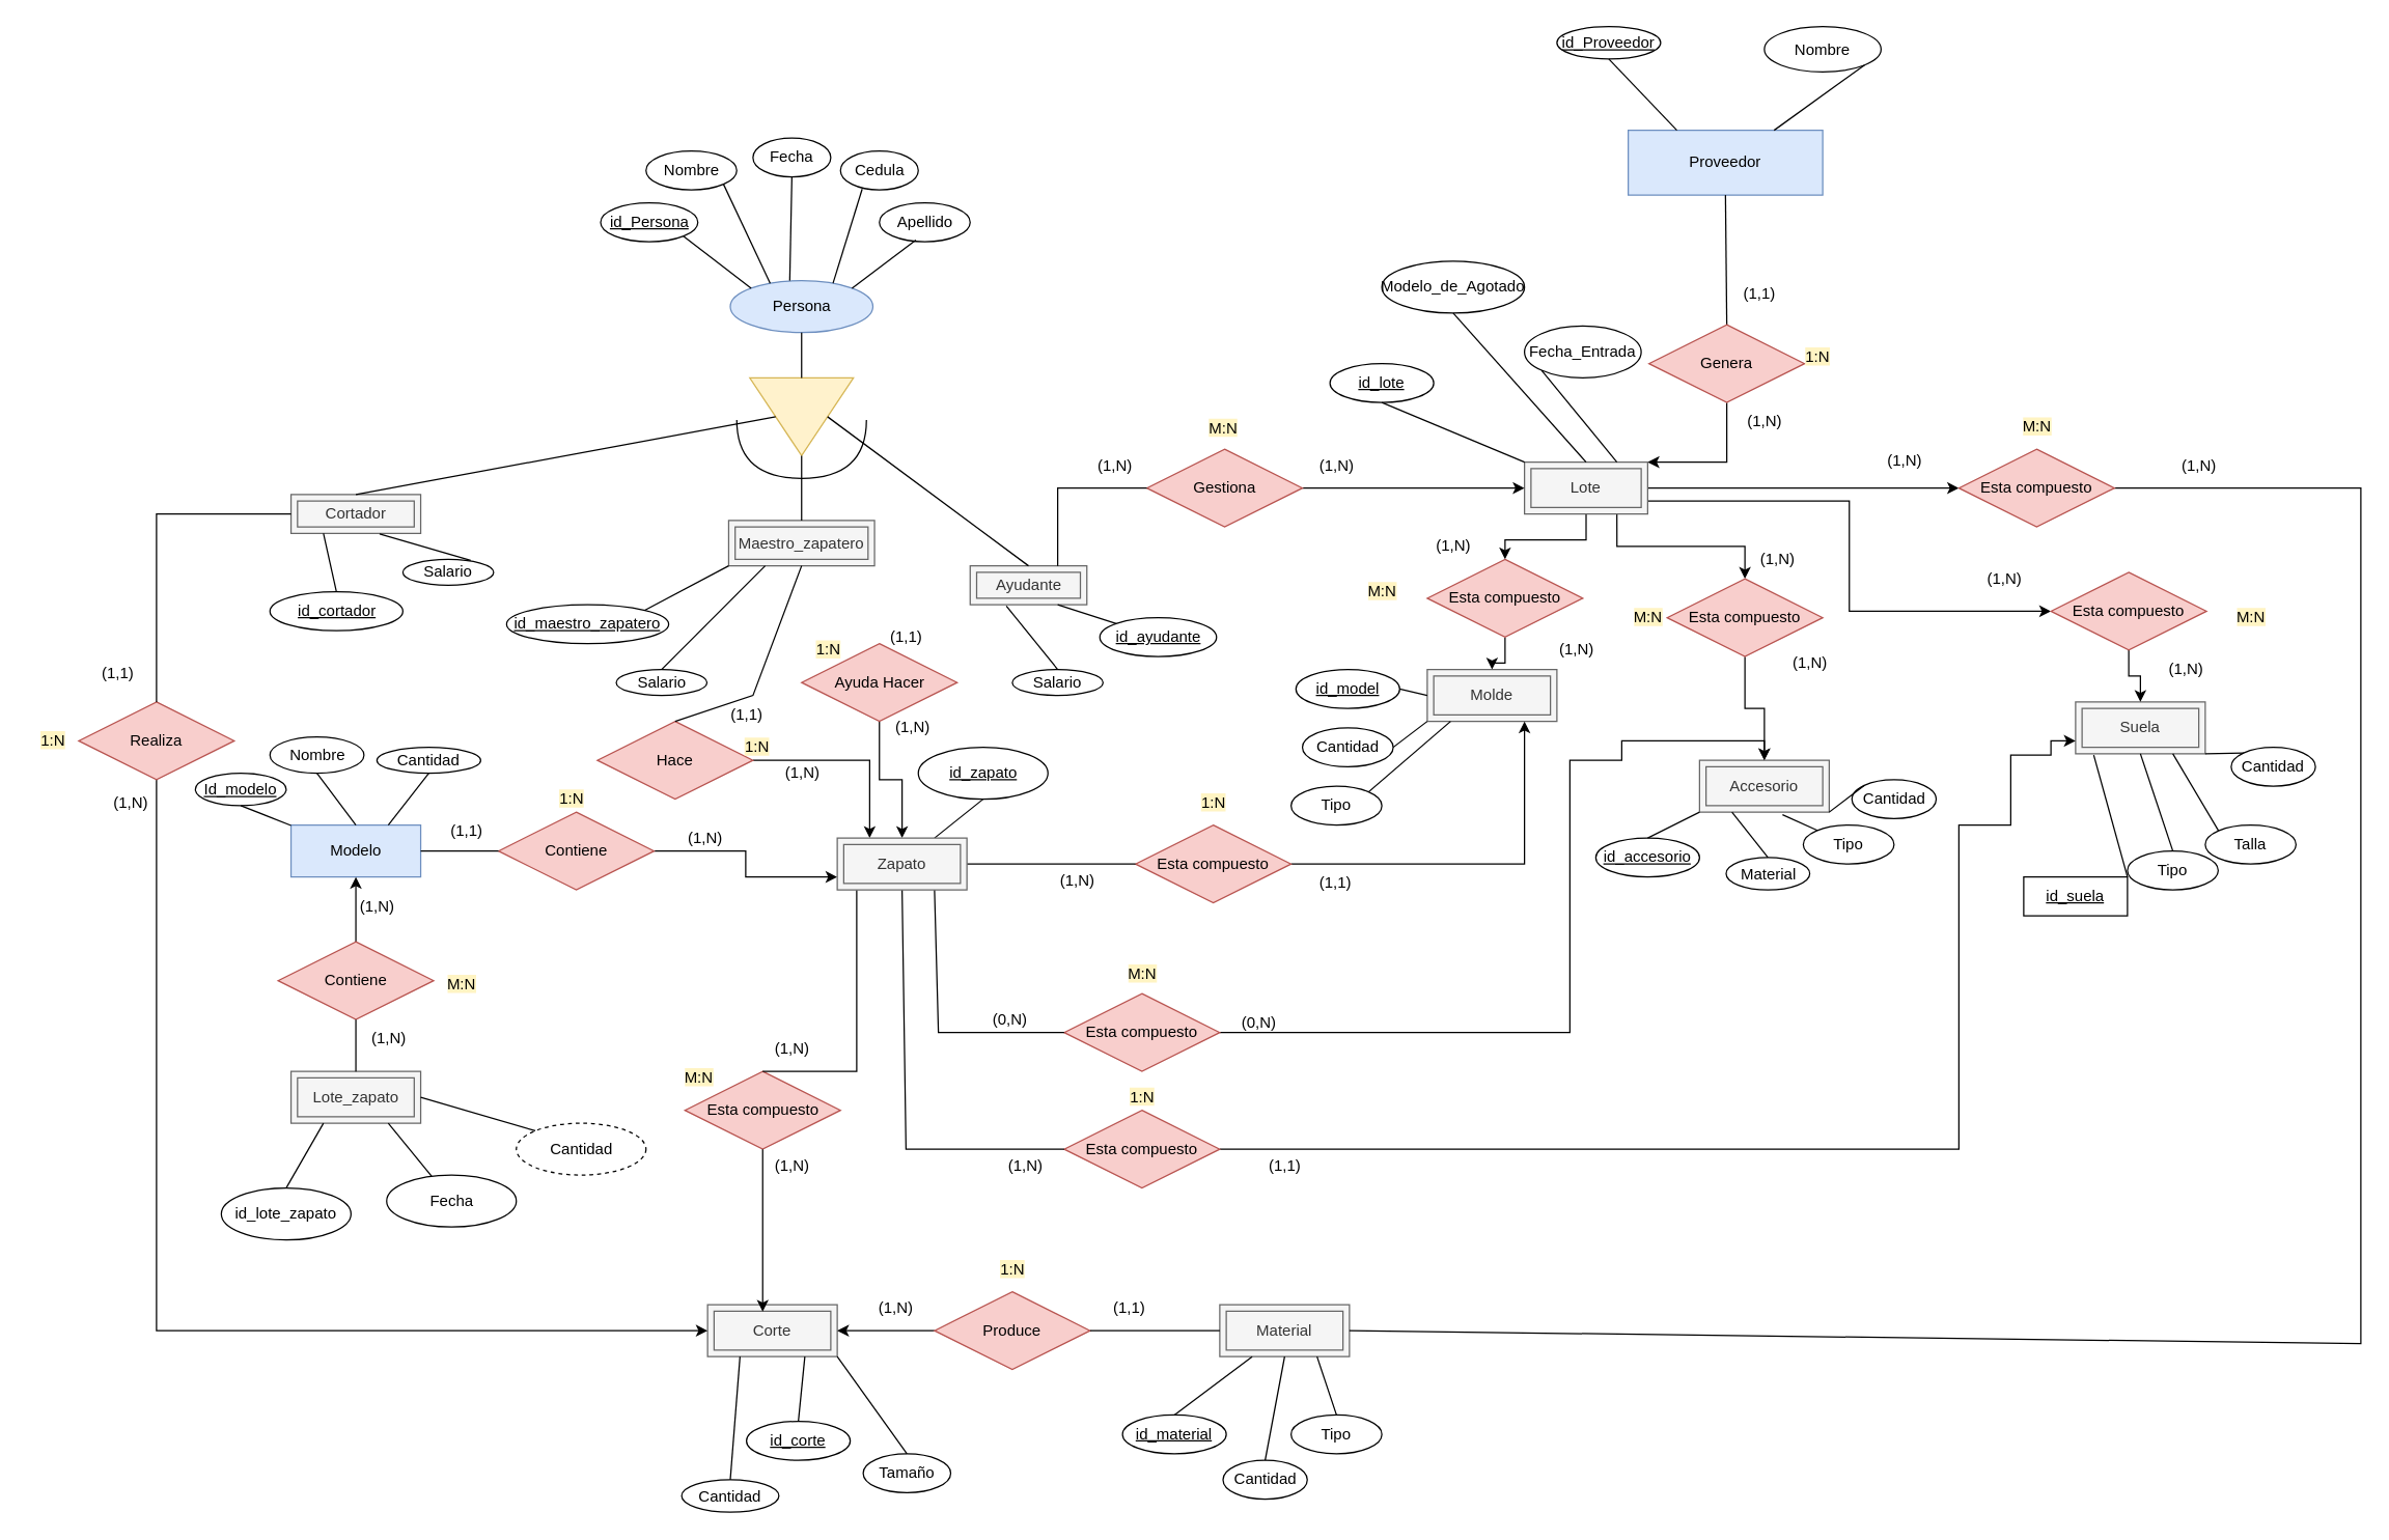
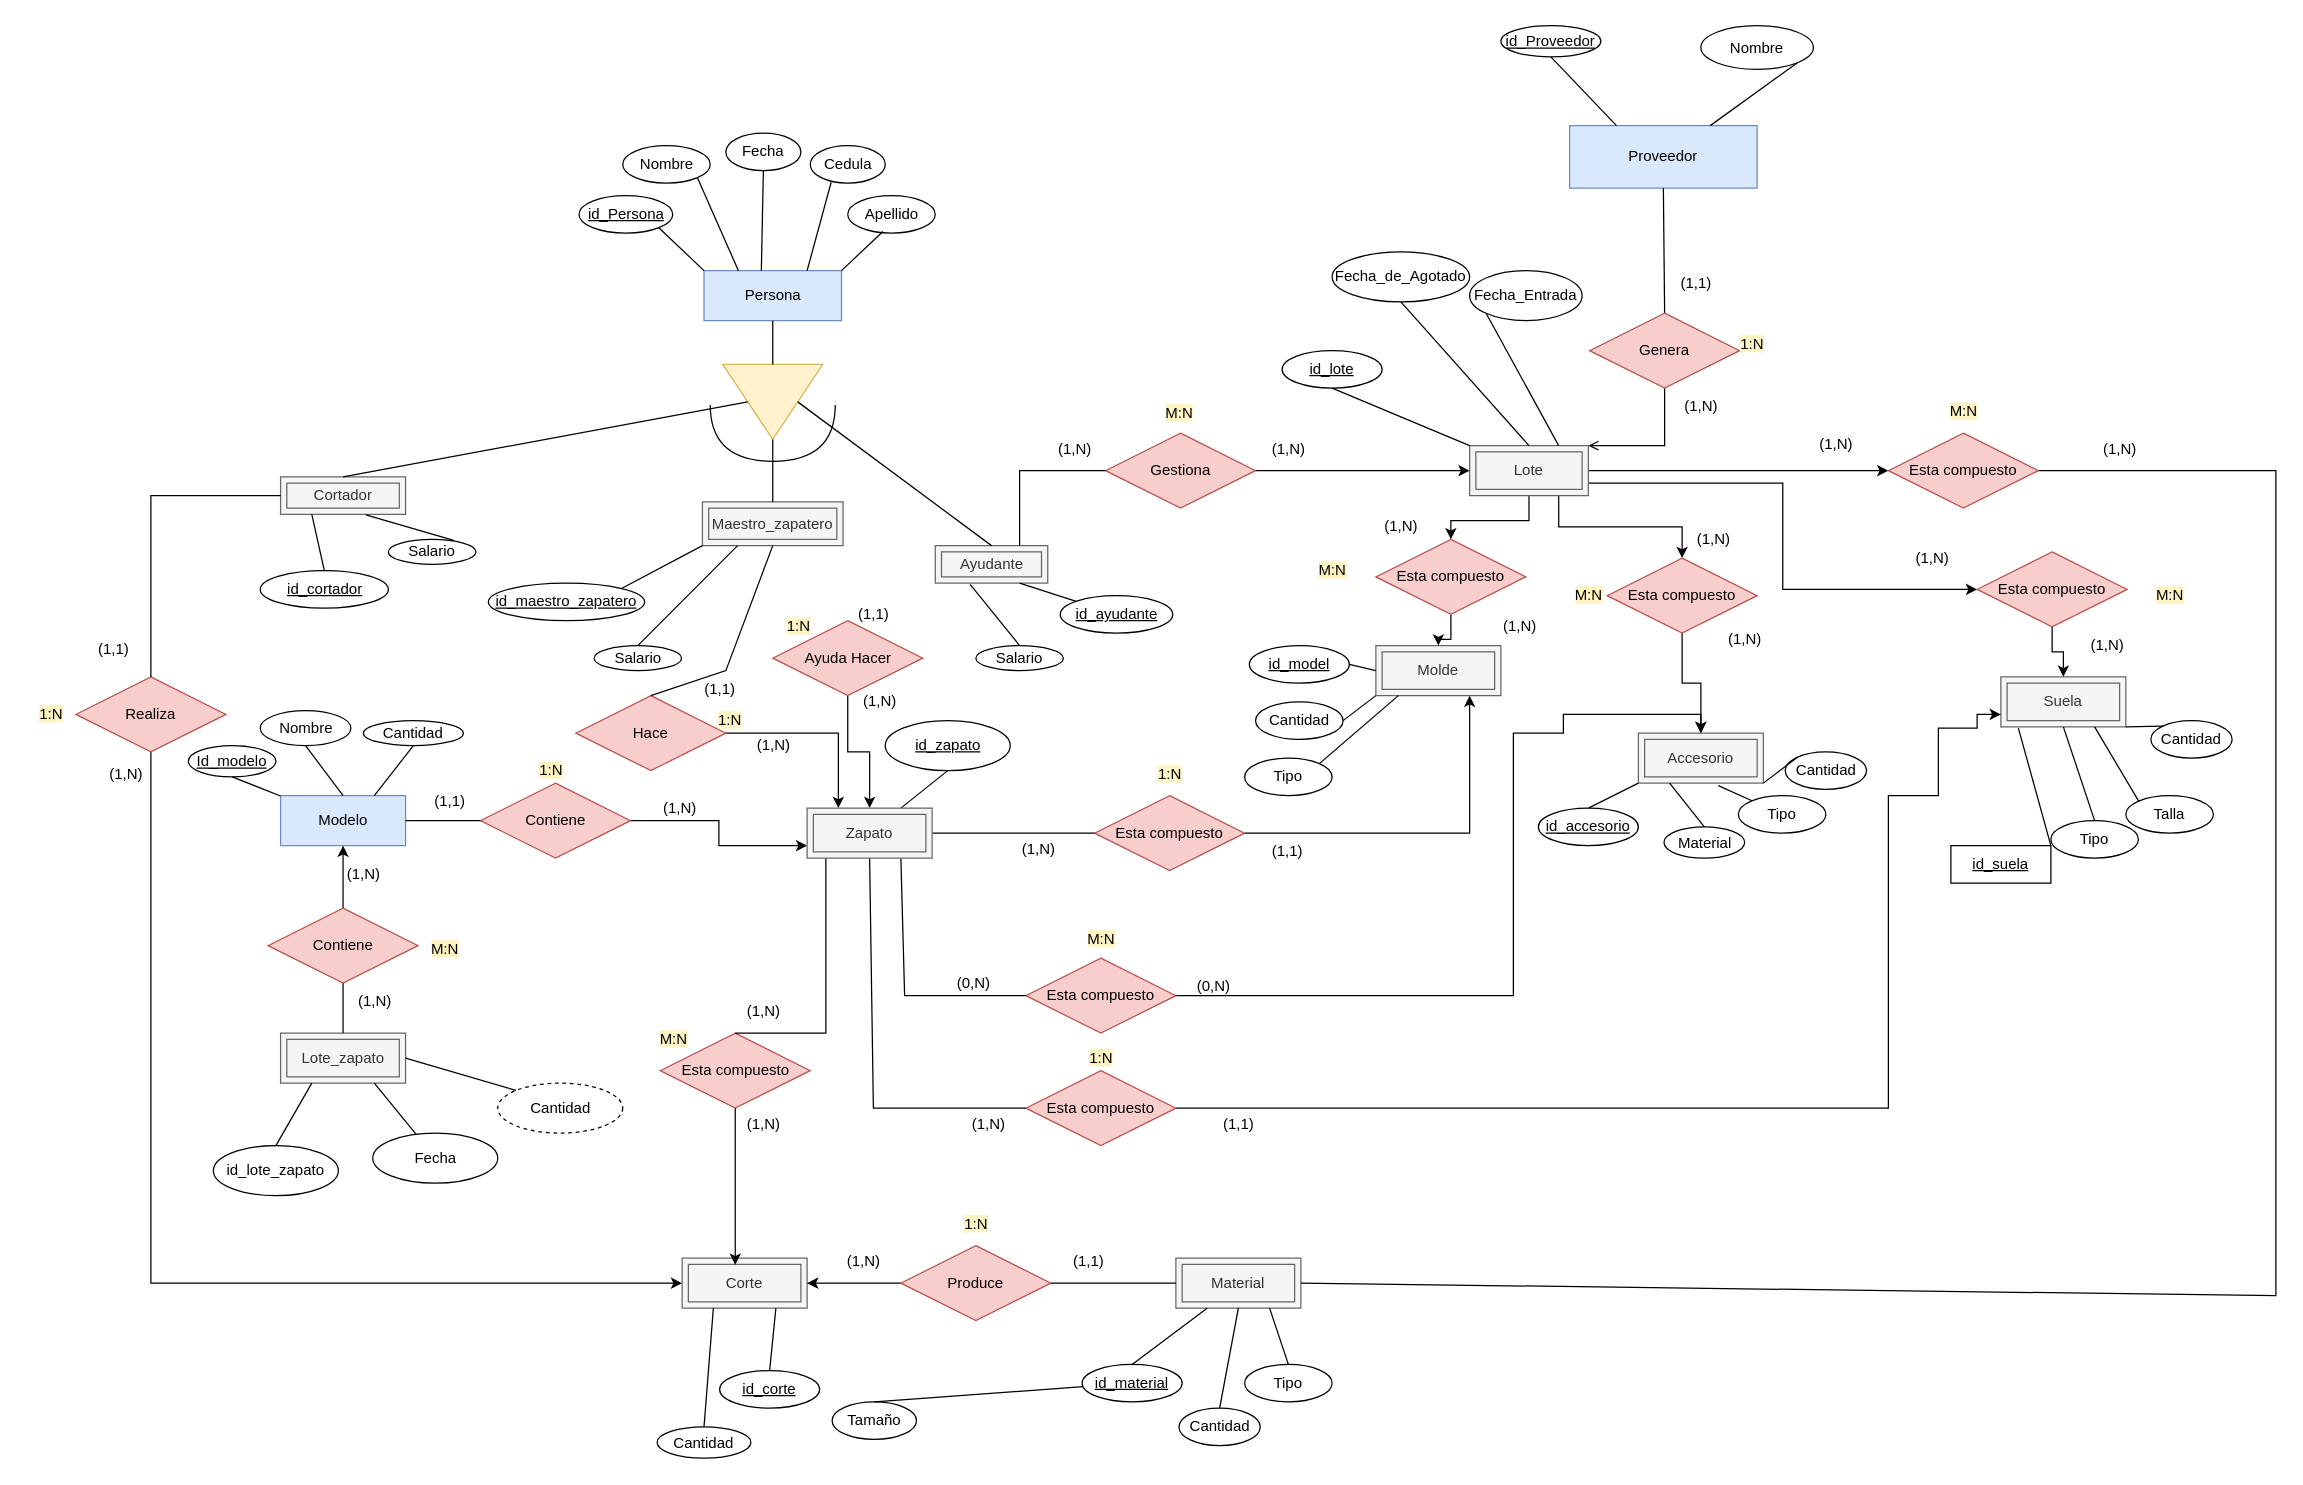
- <mxCell id="41" value="Modelo_de_Agotado" style="ellipse;whiteSpace=wrap;html=1;align=center;rounded=0;glass=0;fillStyle=solid;strokeColor=default;verticalAlign=middle;fontFamily=Helvetica;fontSize=12;fontColor=default;fillColor=default;gradientColor=none;" vertex="1" parent="1"><mxGeometry x="1065" y="201" width="110" height="40" as="geometry" /></mxCell>
+ <mxCell id="41" value="Fecha_de_Agotado" style="ellipse;whiteSpace=wrap;html=1;align=center;rounded=0;glass=0;fillStyle=solid;strokeColor=default;verticalAlign=middle;fontFamily=Helvetica;fontSize=12;fontColor=default;fillColor=default;gradientColor=none;" vertex="1" parent="1"><mxGeometry x="1065" y="201" width="110" height="40" as="geometry" /></mxCell>
- <mxCell id="2" value="Persona" style="ellipse;whiteSpace=wrap;html=1;fillColor=#dae8fc;strokeColor=#6c8ebf;" vertex="1" parent="1"><mxGeometry x="562.5" y="216" width="110" height="40" as="geometry" /></mxCell>
+ <mxCell id="2" value="Persona" style="rounded=0;whiteSpace=wrap;html=1;fillColor=#dae8fc;strokeColor=#6c8ebf;" vertex="1" parent="1"><mxGeometry x="562.5" y="216" width="110" height="40" as="geometry" /></mxCell>
- <mxCell id="40" value="Fecha_Entrada" style="ellipse;whiteSpace=wrap;html=1;align=center;rounded=0;glass=0;fillStyle=solid;strokeColor=default;verticalAlign=middle;fontFamily=Helvetica;fontSize=12;fontColor=default;fillColor=default;gradientColor=none;" vertex="1" parent="1"><mxGeometry x="1175" y="251" width="90" height="40" as="geometry" /></mxCell>
+ <mxCell id="40" value="Fecha_Entrada" style="ellipse;whiteSpace=wrap;html=1;align=center;rounded=0;glass=0;fillStyle=solid;strokeColor=default;verticalAlign=middle;fontFamily=Helvetica;fontSize=12;fontColor=default;fillColor=default;gradientColor=none;" vertex="1" parent="1"><mxGeometry x="1175" y="216" width="90" height="40" as="geometry" /></mxCell>
- <mxCell id="30" value="" style="endArrow=classic;html=1;rounded=0;exitX=0.5;exitY=1;exitDx=0;exitDy=0;entryX=1;entryY=0;entryDx=0;entryDy=0;" edge="1" parent="1" source="87" target="36"><mxGeometry width="50" height="50" relative="1" as="geometry"><mxPoint x="1430" y="376" as="sourcePoint" /><mxPoint x="1215" y="196" as="targetPoint" /><Array as="points"><mxPoint x="1331" y="356" /></Array></mxGeometry></mxCell>
+ <mxCell id="30" value="" style="endArrow=open;html=1;rounded=0;exitX=0.5;exitY=1;exitDx=0;exitDy=0;entryX=1;entryY=0;entryDx=0;entryDy=0;" edge="1" parent="1" source="87" target="36"><mxGeometry width="50" height="50" relative="1" as="geometry"><mxPoint x="1430" y="376" as="sourcePoint" /><mxPoint x="1215" y="196" as="targetPoint" /><Array as="points"><mxPoint x="1331" y="356" /></Array></mxGeometry></mxCell>
- <mxCell id="95" value="" style="endArrow=none;html=1;rounded=0;fontFamily=Helvetica;fontSize=12;fontColor=default;entryX=1;entryY=1;entryDx=0;entryDy=0;exitX=0.5;exitY=0;exitDx=0;exitDy=0;" edge="1" parent="1" source="92" target="89"><mxGeometry width="50" height="50" relative="1" as="geometry"><mxPoint x="700.439" y="1116.224" as="sourcePoint" /><mxPoint x="665" y="1026" as="targetPoint" /></mxGeometry></mxCell>
+ <mxCell id="95" value="" style="endArrow=none;html=1;rounded=0;fontFamily=Helvetica;fontSize=12;fontColor=default;exitX=0.5;exitY=0;exitDx=0;exitDy=0;" edge="1" parent="1" source="92" target="46"><mxGeometry width="50" height="50" relative="1" as="geometry"><mxPoint x="700.439" y="1116.224" as="sourcePoint" /><mxPoint x="665" y="1026" as="targetPoint" /></mxGeometry></mxCell>
